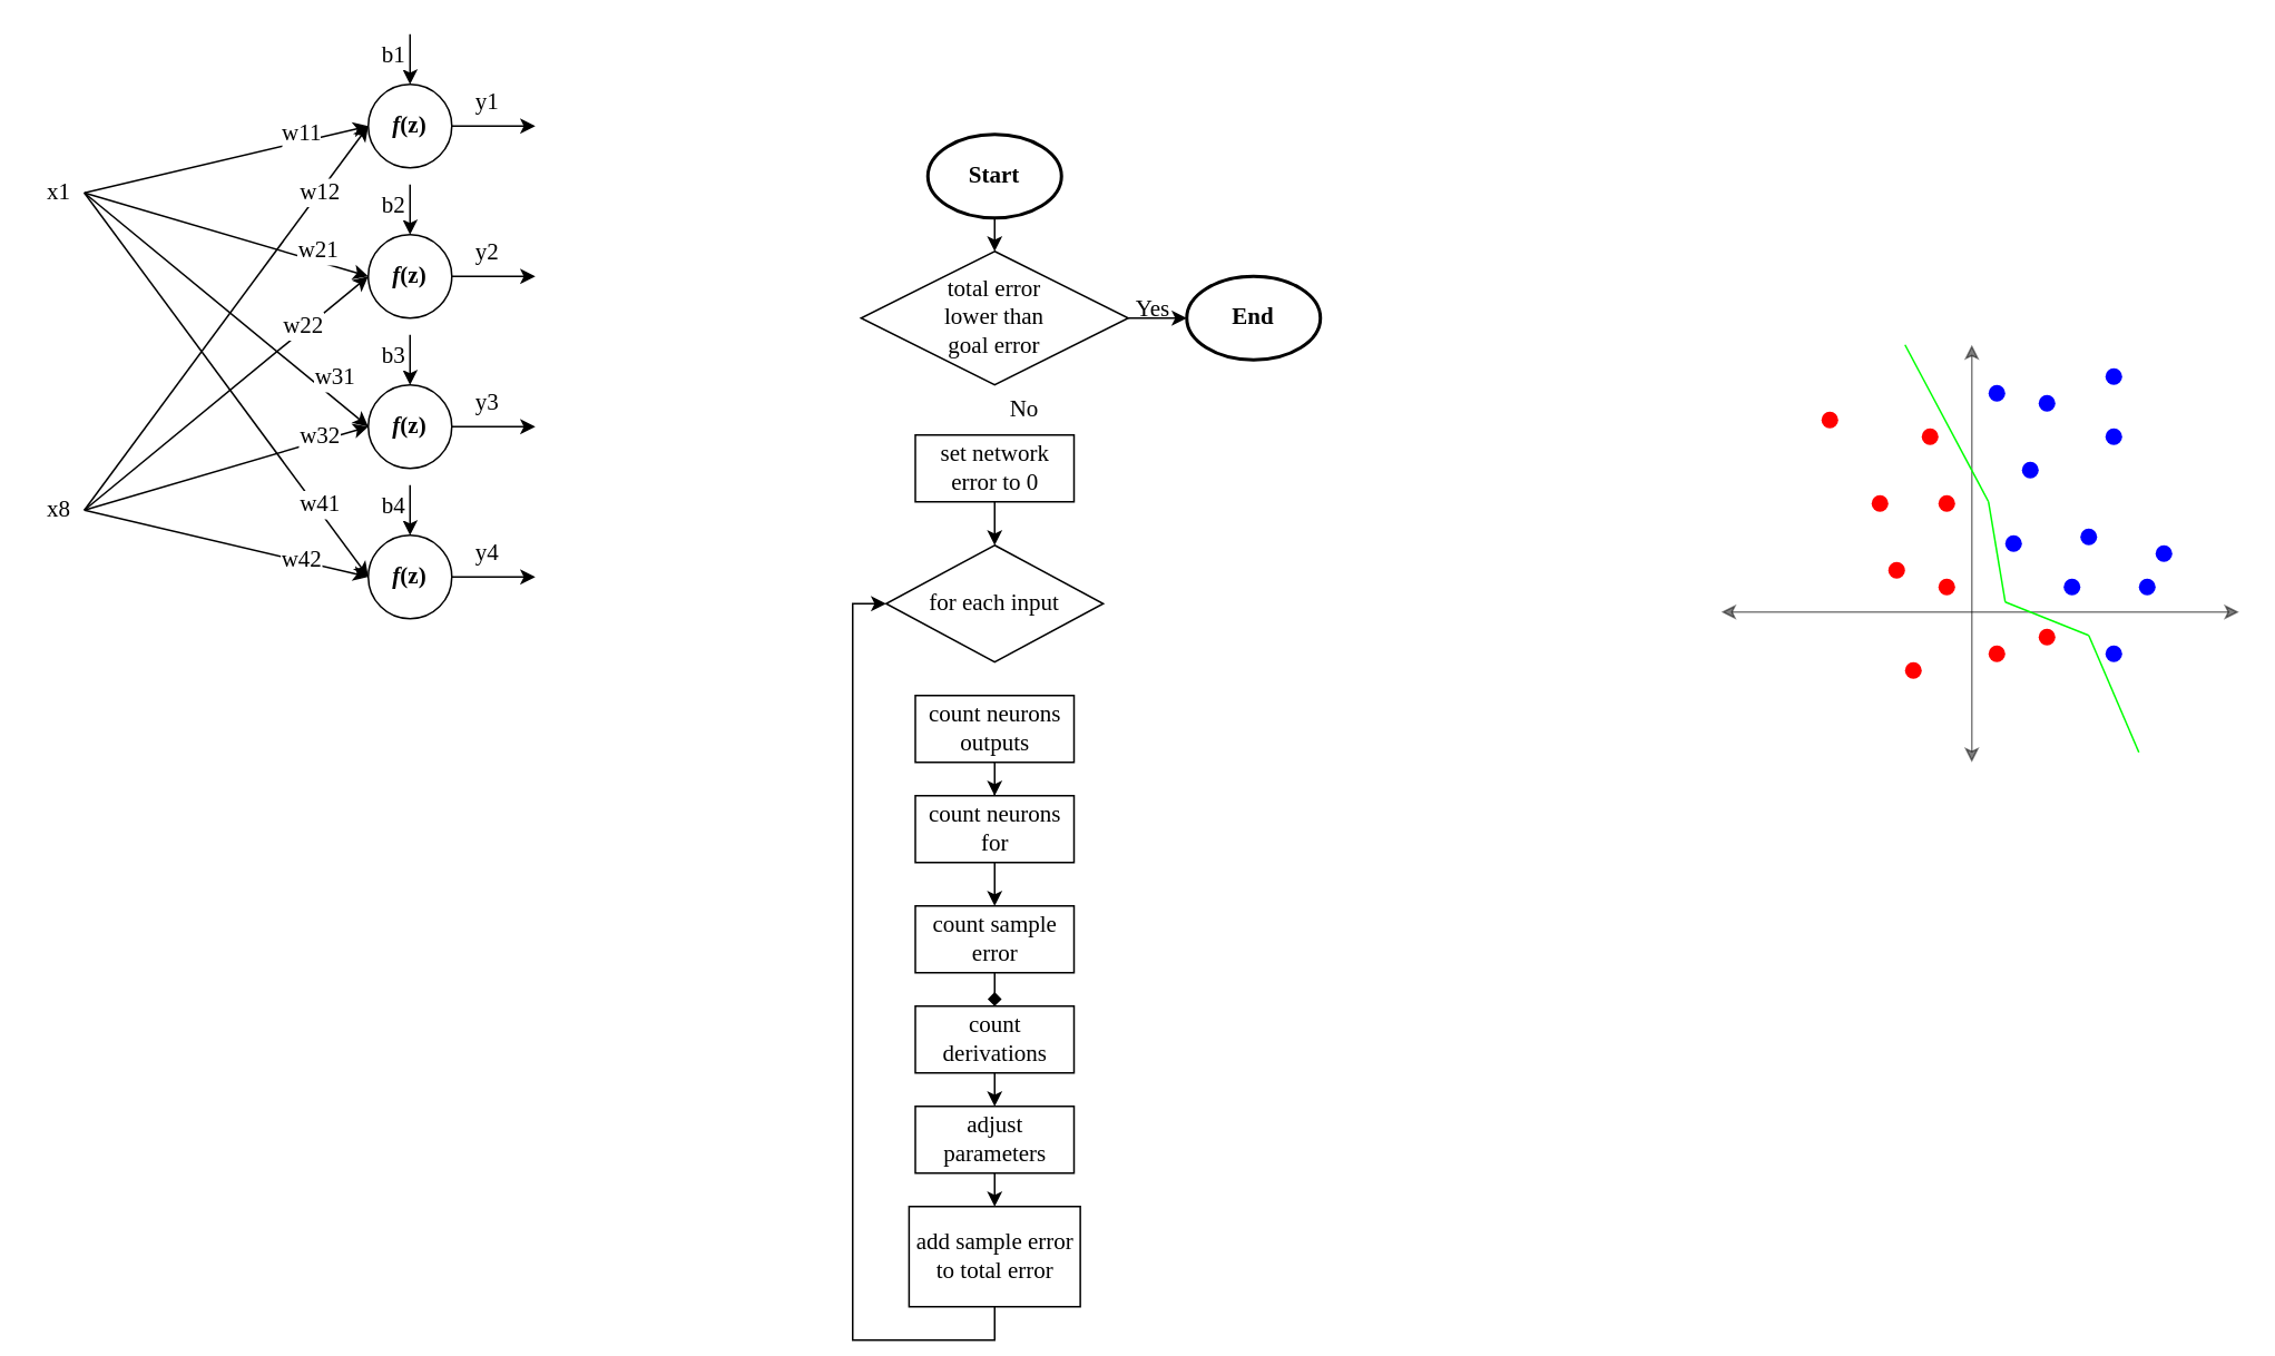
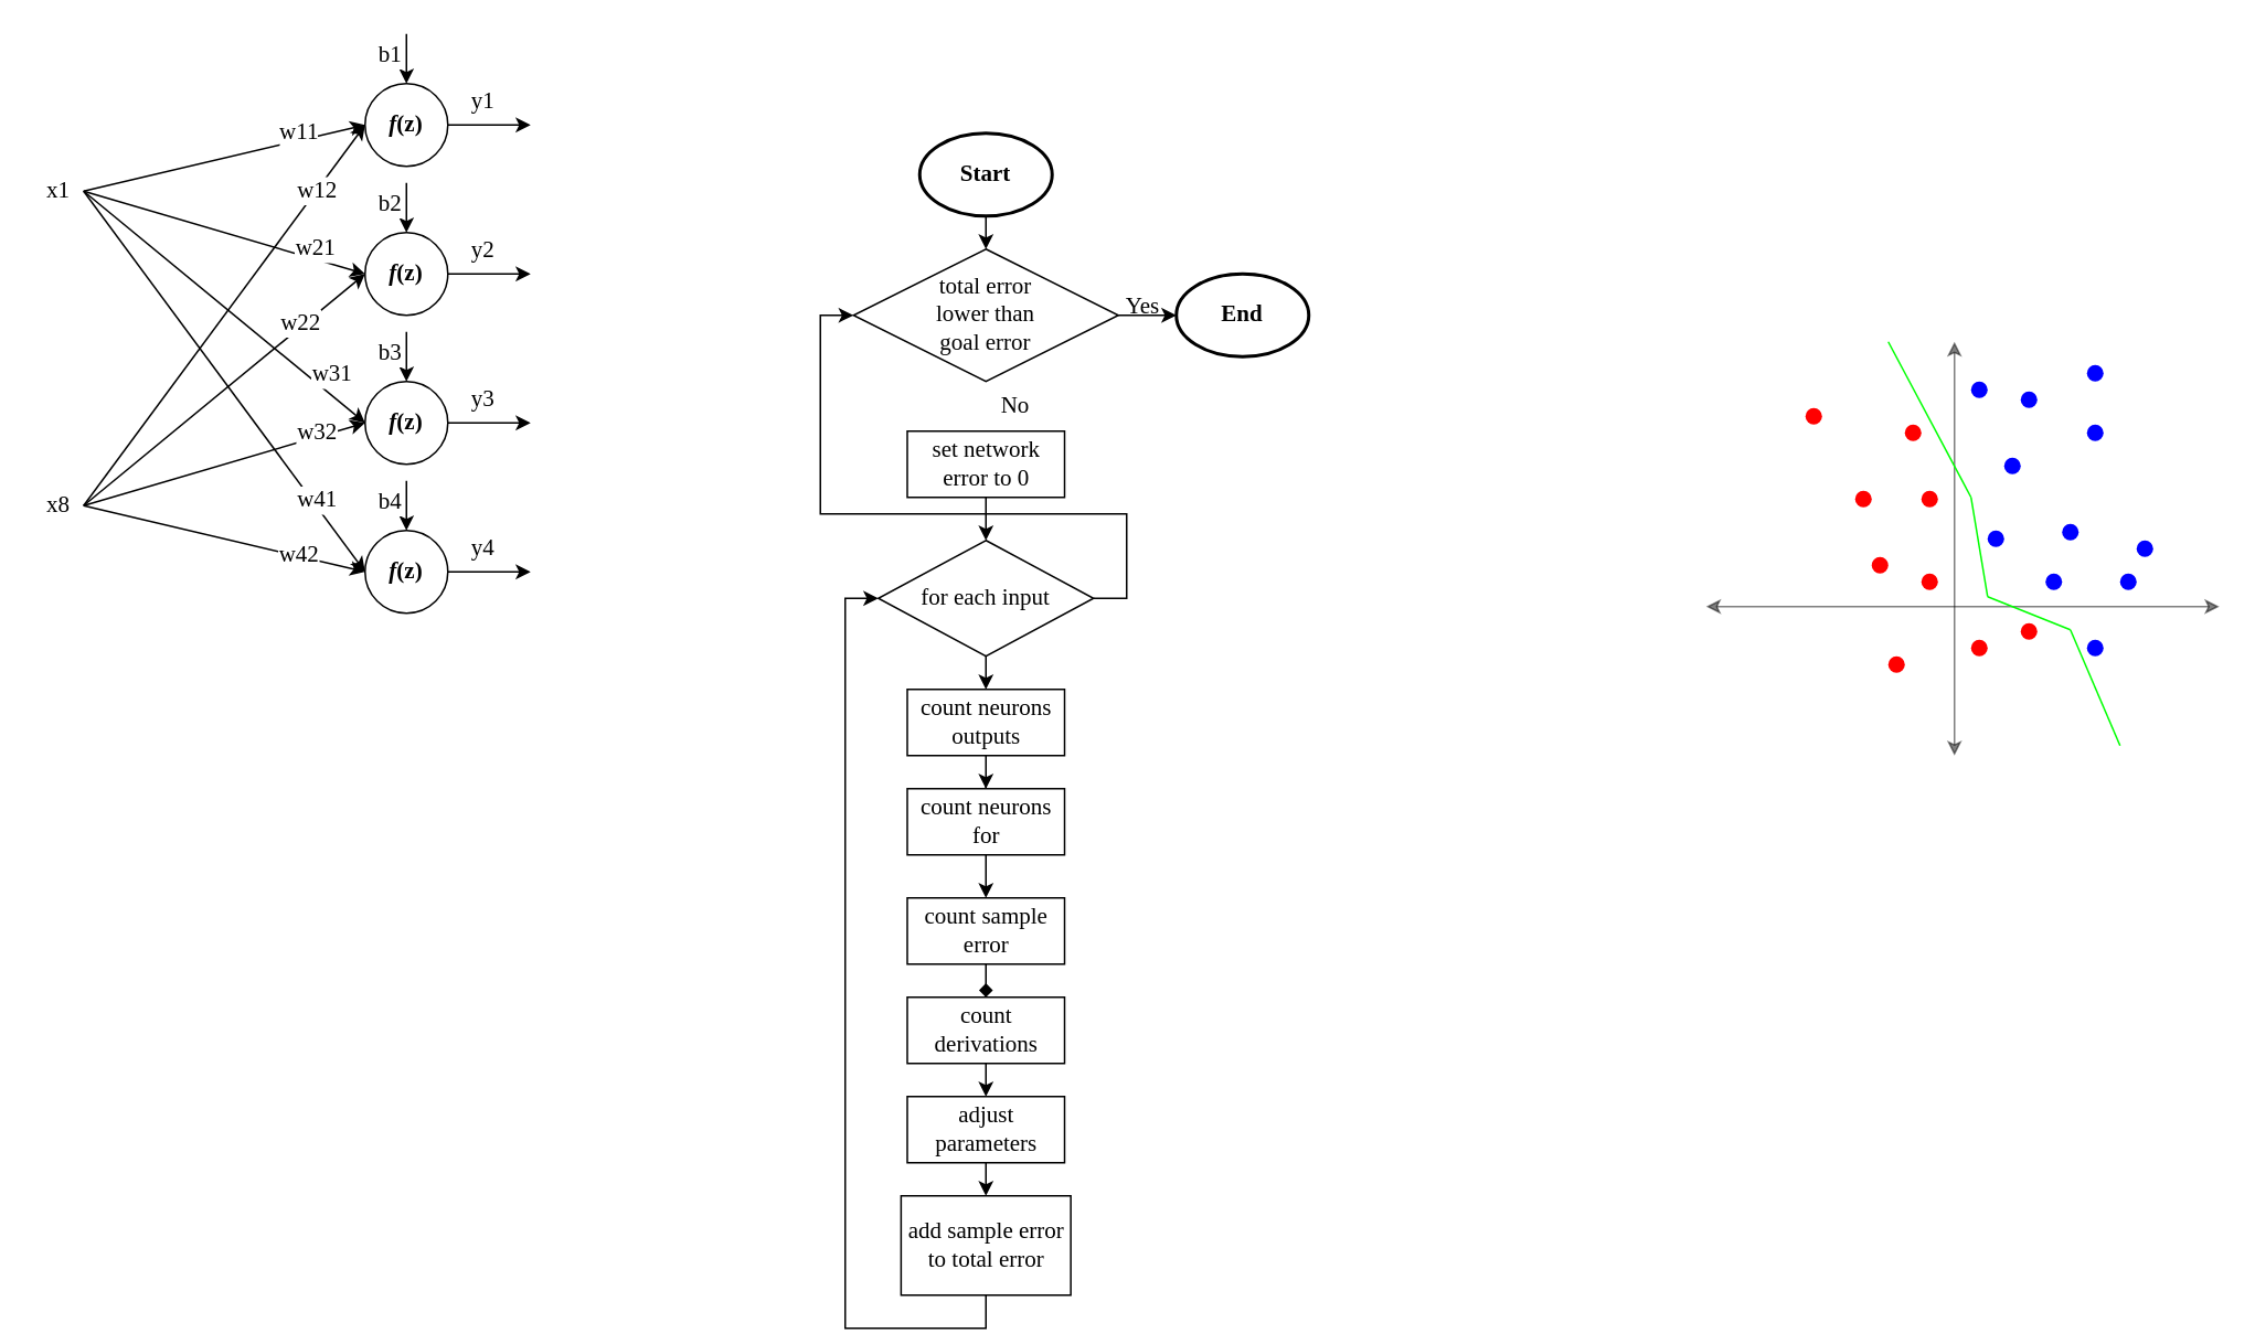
+ <mxCell id="52" style="edgeStyle=orthogonalEdgeStyle;rounded=0;orthogonalLoop=1;jettySize=auto;html=1;exitX=1;exitY=0.5;exitDx=0;exitDy=0;entryX=0;entryY=0.5;entryDx=0;entryDy=0;" parent="1" source="53" target="41" edge="1"><mxGeometry relative="1" as="geometry"><Array as="points"><mxPoint x="680" y="361" /><mxPoint x="680" y="310" /><mxPoint x="495" y="310" /><mxPoint x="495" y="190" /></Array></mxGeometry></mxCell>
+ <mxCell id="51" style="edgeStyle=orthogonalEdgeStyle;rounded=0;orthogonalLoop=1;jettySize=auto;html=1;exitX=0.5;exitY=1;exitDx=0;exitDy=0;entryX=0.5;entryY=0;entryDx=0;entryDy=0;" parent="1" source="53" target="45" edge="1"><mxGeometry relative="1" as="geometry" /></mxCell>
